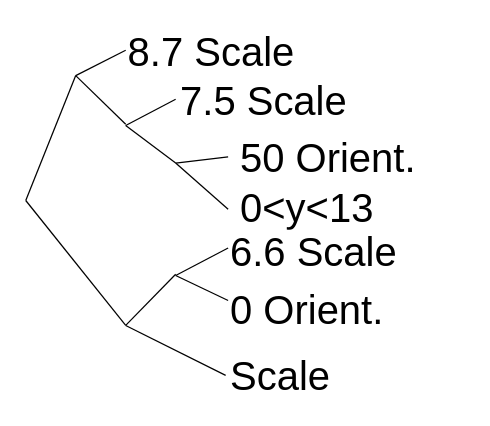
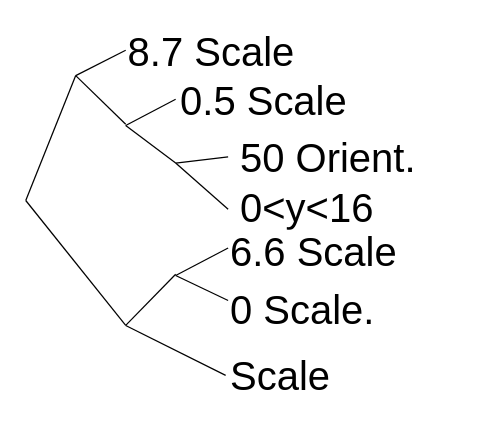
- <mxCell id="10" value="&lt;font style=&quot;font-size: 32px;&quot;&gt;7.5 Scale&lt;/font&gt;" style="text;html=1;strokeColor=none;fillColor=none;align=left;verticalAlign=middle;whiteSpace=wrap;overflow=hidden;" parent="1" vertex="1"><mxGeometry x="142" y="59" width="168" height="40" as="geometry" /></mxCell>
+ <mxCell id="10" value="&lt;font style=&quot;font-size: 32px;&quot;&gt;0.5 Scale&lt;/font&gt;" style="text;html=1;strokeColor=none;fillColor=none;align=left;verticalAlign=middle;whiteSpace=wrap;overflow=hidden;" parent="1" vertex="1"><mxGeometry x="142" y="59" width="168" height="40" as="geometry" /></mxCell>
- <mxCell id="12" value="&lt;font style=&quot;font-size: 32px;&quot;&gt;0&amp;lt;y&amp;lt;13&lt;/font&gt;" style="text;html=1;strokeColor=none;fillColor=none;align=left;verticalAlign=middle;whiteSpace=wrap;overflow=hidden;" parent="1" vertex="1"><mxGeometry x="190" y="145" width="158" height="40" as="geometry" /></mxCell>
+ <mxCell id="12" value="&lt;font style=&quot;font-size: 32px;&quot;&gt;0&amp;lt;y&amp;lt;16&lt;/font&gt;" style="text;html=1;strokeColor=none;fillColor=none;align=left;verticalAlign=middle;whiteSpace=wrap;overflow=hidden;" parent="1" vertex="1"><mxGeometry x="190" y="145" width="158" height="40" as="geometry" /></mxCell>
- <mxCell id="14" value="&lt;font style=&quot;font-size: 32px;&quot;&gt;0 Orient.&lt;/font&gt;" style="text;html=1;strokeColor=none;fillColor=none;align=left;verticalAlign=middle;whiteSpace=wrap;overflow=hidden;" parent="1" vertex="1"><mxGeometry x="182" y="226" width="178" height="40" as="geometry" /></mxCell>
+ <mxCell id="14" value="&lt;font style=&quot;font-size: 32px;&quot;&gt;0 Scale.&lt;/font&gt;" style="text;html=1;strokeColor=none;fillColor=none;align=left;verticalAlign=middle;whiteSpace=wrap;overflow=hidden;" parent="1" vertex="1"><mxGeometry x="182" y="226" width="178" height="40" as="geometry" /></mxCell>
